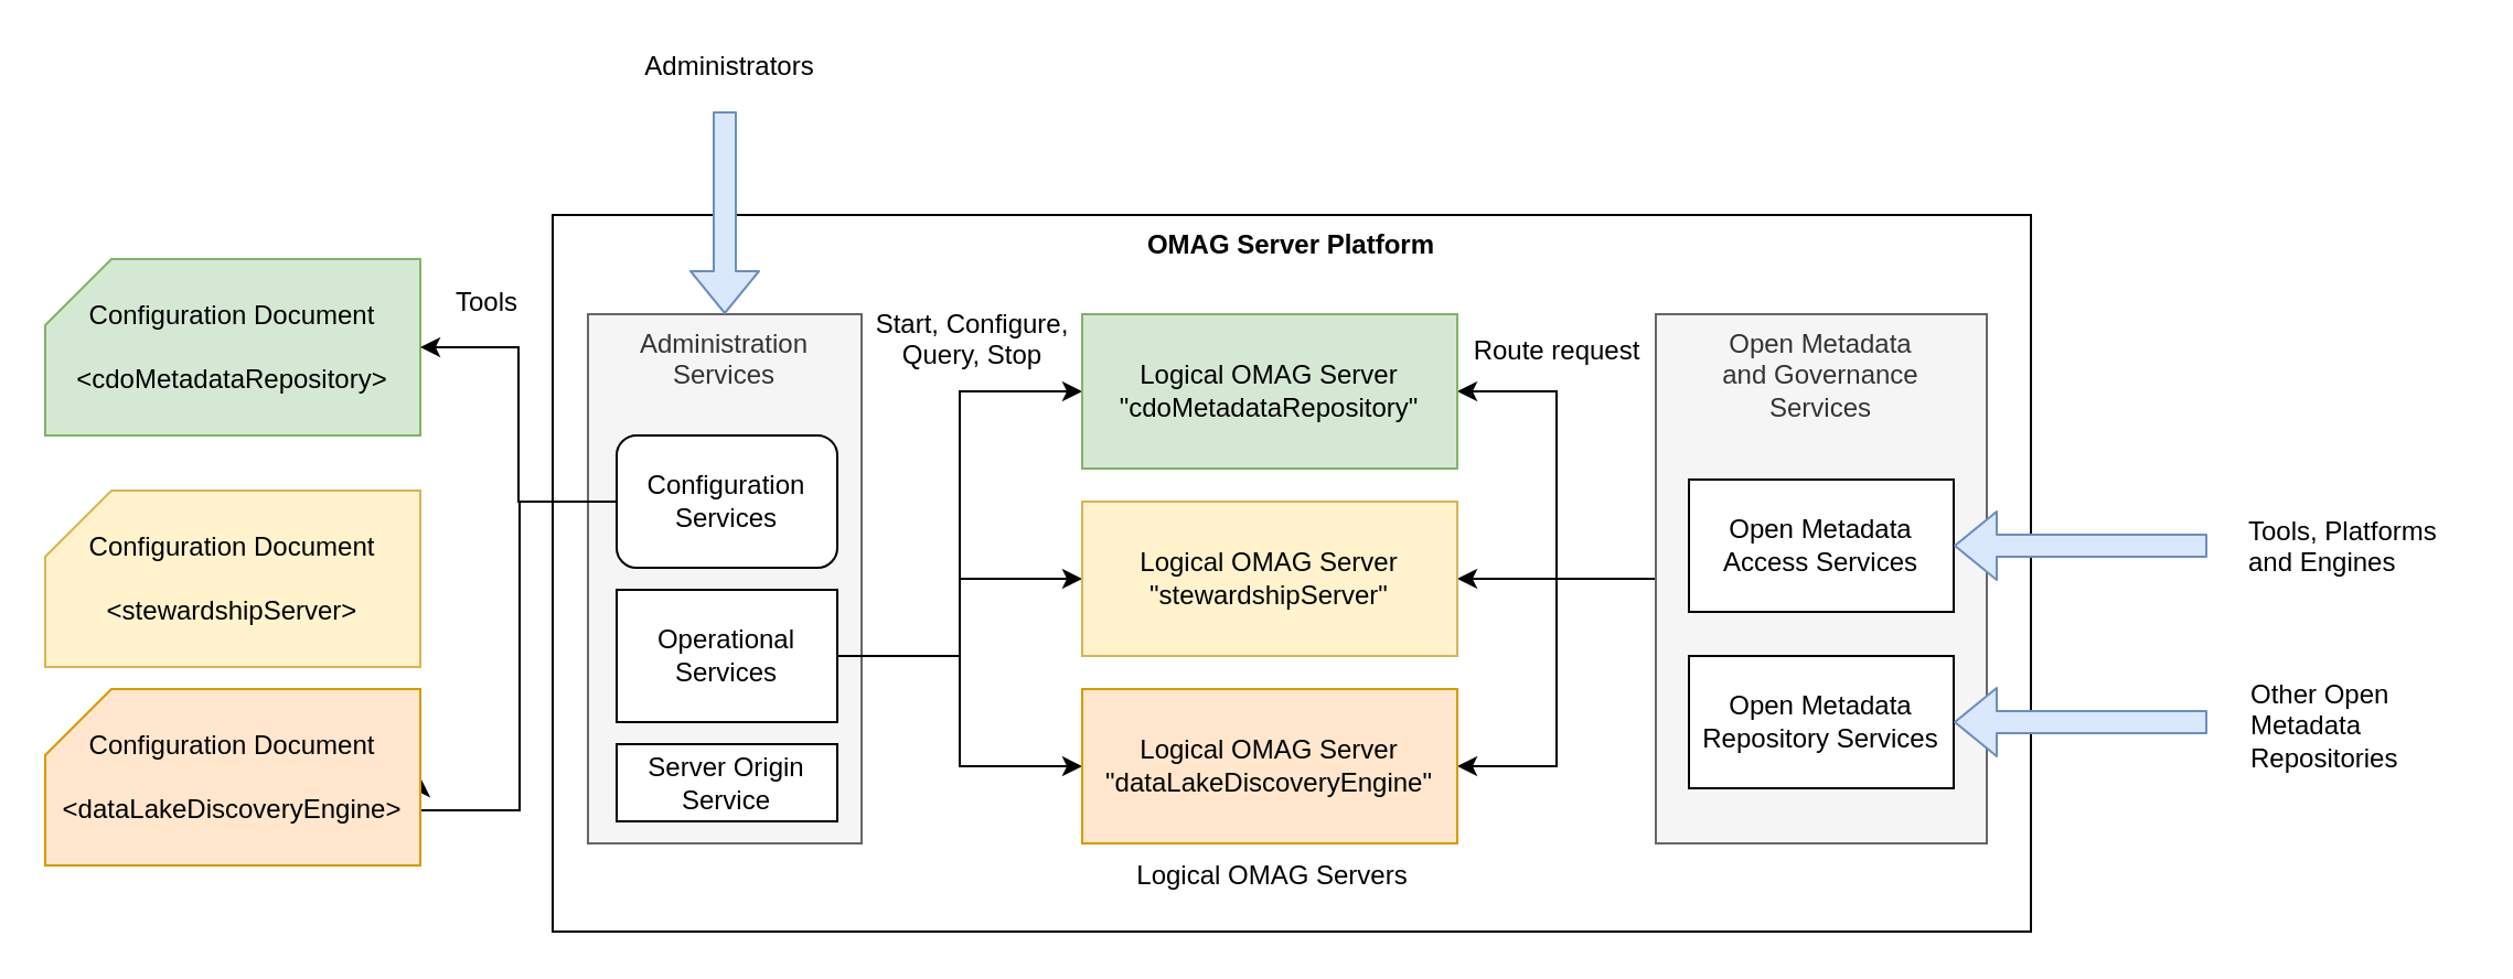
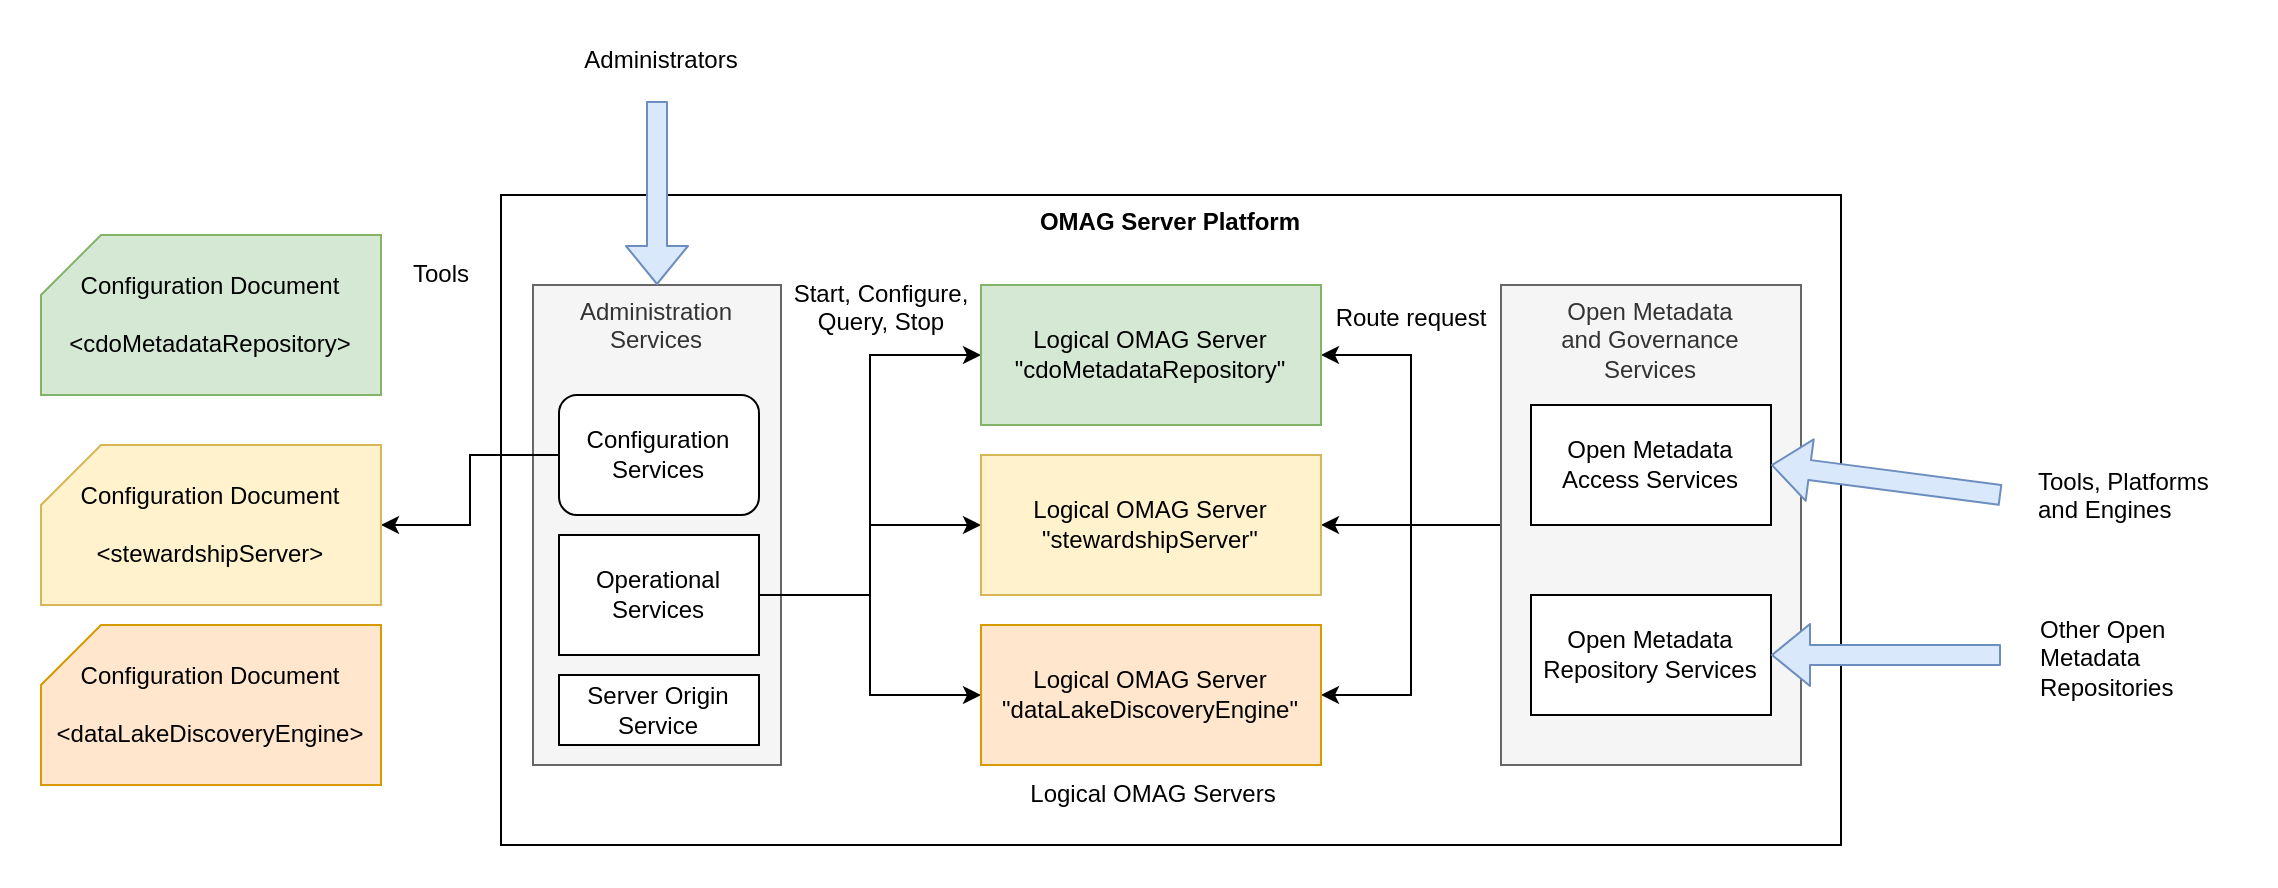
- <mxCell id="12" style="edgeStyle=orthogonalEdgeStyle;rounded=0;html=1;exitX=0;exitY=0.5;exitDx=0;exitDy=0;jettySize=auto;orthogonalLoop=1;" edge="1" parent="1" source="25" target="4"><mxGeometry relative="1" as="geometry" /></mxCell>
+ <mxCell id="12" style="edgeStyle=orthogonalEdgeStyle;rounded=0;html=1;exitX=0;exitY=0.5;exitDx=0;exitDy=0;jettySize=auto;orthogonalLoop=1;" edge="1" parent="1" source="25" target="17"><mxGeometry relative="1" as="geometry" /></mxCell>
- <mxCell id="24" value="Open Metadata Access Services" style="rounded=0;whiteSpace=wrap;html=1;align=center;" vertex="1" parent="1"><mxGeometry x="765" y="217" width="120" height="60" as="geometry" /></mxCell>
+ <mxCell id="24" value="Open Metadata Access Services" style="rounded=0;whiteSpace=wrap;html=1;align=center;" vertex="1" parent="1"><mxGeometry x="765" y="202" width="120" height="60" as="geometry" /></mxCell>
- <mxCell id="13" style="edgeStyle=orthogonalEdgeStyle;rounded=0;html=1;jettySize=auto;orthogonalLoop=1;entryX=1;entryY=0.5;entryDx=0;entryDy=0;entryPerimeter=0;" edge="1" parent="1" source="25" target="18"><mxGeometry relative="1" as="geometry"><Array as="points"><mxPoint x="235" y="227" /><mxPoint x="235" y="367" /></Array></mxGeometry></mxCell>
